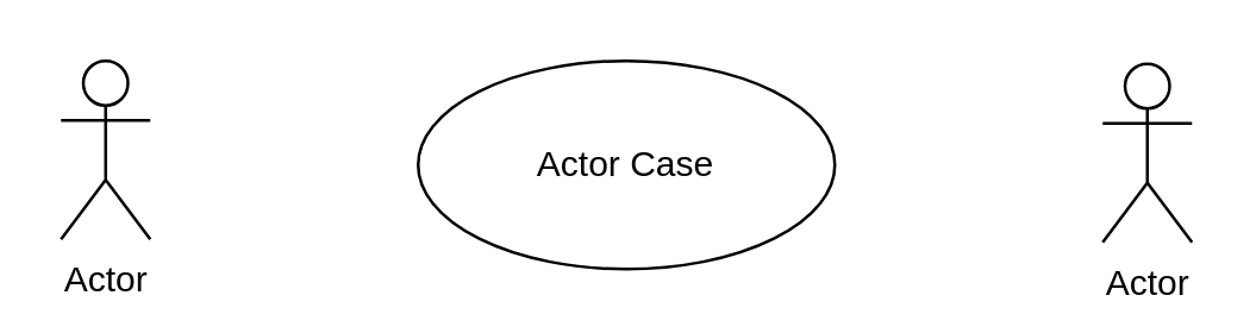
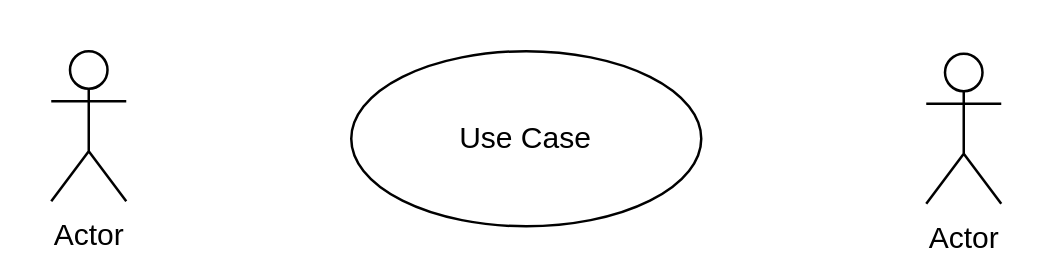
- <mxCell id="4" value="Actor Case" style="ellipse;whiteSpace=wrap;html=1;" vertex="1" parent="1"><mxGeometry x="140" y="20" width="140" height="70" as="geometry" /></mxCell>
+ <mxCell id="4" value="Use Case" style="ellipse;whiteSpace=wrap;html=1;" vertex="1" parent="1"><mxGeometry x="140" y="20" width="140" height="70" as="geometry" /></mxCell>
